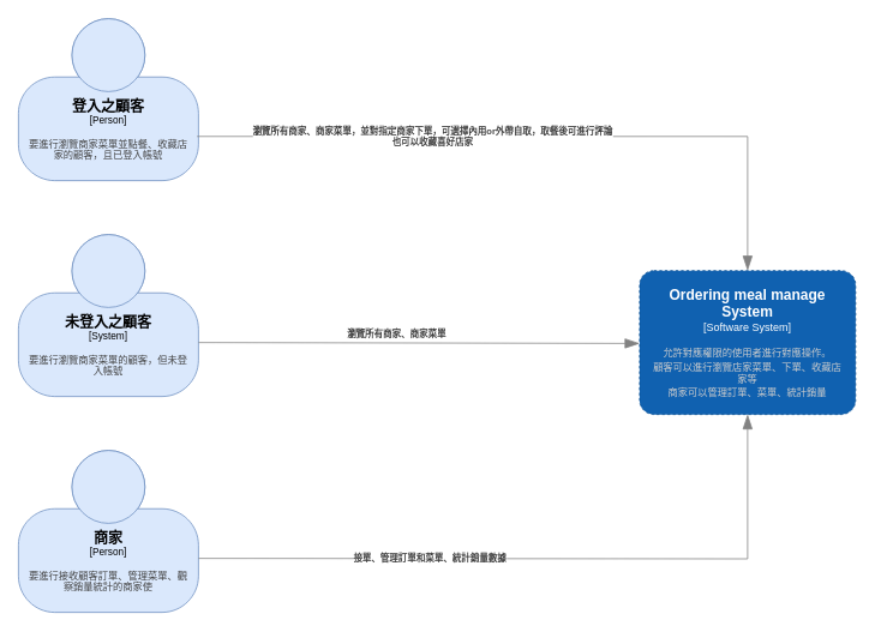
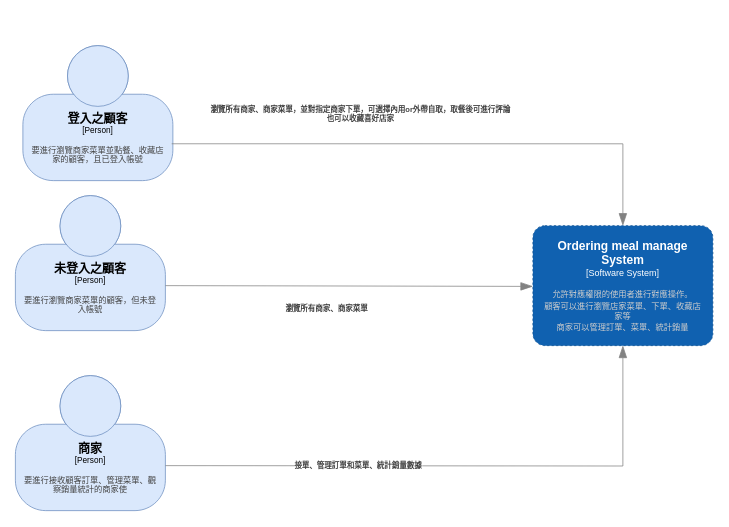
- <mxCell id="4" value="&lt;font style=&quot;font-size: 16px&quot;&gt;&lt;b&gt;登入之顧客&lt;/b&gt;&lt;/font&gt;&lt;div&gt;[Person]&lt;/div&gt;&lt;br&gt;&lt;div &gt;&lt;font style=&quot;font-size: 11px&quot;&gt;&lt;font color=&quot;#444444&quot;&gt;要進行瀏覽商家菜單並點餐、收藏店家的顧客，且已登入帳號&lt;/font&gt;&lt;/div&gt;" style="html=1;fontSize=11;dashed=0;whiteSpace=wrap;fillColor=#dae8fc;strokeColor=#6c8ebf;shape=mxgraph.c4.person2;align=center;metaEdit=1;points=[[0.5,0,0],[1,0.5,0],[1,0.75,0],[0.75,1,0],[0.5,1,0],[0.25,1,0],[0,0.75,0],[0,0.5,0]];resizable=0;spacingRight=10;spacingLeft=10;" parent="1" vertex="1"><mxGeometry x="20" y="20" width="200" height="180" as="geometry" /></mxCell>
+ <mxCell id="4" value="&lt;font style=&quot;font-size: 16px&quot;&gt;&lt;b&gt;登入之顧客&lt;/b&gt;&lt;/font&gt;&lt;div&gt;[Person]&lt;/div&gt;&lt;br&gt;&lt;div &gt;&lt;font style=&quot;font-size: 11px&quot;&gt;&lt;font color=&quot;#444444&quot;&gt;要進行瀏覽商家菜單並點餐、收藏店家的顧客，且已登入帳號&lt;/font&gt;&lt;/div&gt;" style="html=1;fontSize=11;dashed=0;whiteSpace=wrap;fillColor=#dae8fc;strokeColor=#6c8ebf;shape=mxgraph.c4.person2;align=center;metaEdit=1;points=[[0.5,0,0],[1,0.5,0],[1,0.75,0],[0.75,1,0],[0.5,1,0],[0.25,1,0],[0,0.75,0],[0,0.5,0]];resizable=0;spacingRight=10;spacingLeft=10;" parent="1" vertex="1"><mxGeometry x="30" y="60" width="200" height="180" as="geometry" /></mxCell>
- <mxCell id="3" value="&lt;font style=&quot;font-size: 16px&quot;&gt;&lt;b&gt;未登入之顧客&lt;/b&gt;&lt;/font&gt;&lt;div&gt;[System]&lt;/div&gt;&lt;br&gt;&lt;div &gt;&lt;font style=&quot;font-size: 11px&quot;&gt;&lt;font color=&quot;#444444&quot;&gt;要進行瀏覽商家菜單的顧客，但未登入帳號&lt;/font&gt;&lt;/div&gt;" style="html=1;fontSize=11;dashed=0;whiteSpace=wrap;fillColor=#dae8fc;strokeColor=#6c8ebf;shape=mxgraph.c4.person2;align=center;metaEdit=1;points=[[0.5,0,0],[1,0.5,0],[1,0.75,0],[0.75,1,0],[0.5,1,0],[0.25,1,0],[0,0.75,0],[0,0.5,0]];resizable=0;spacingRight=10;spacingLeft=10;" parent="1" vertex="1"><mxGeometry x="20" y="260" width="200" height="180" as="geometry" /></mxCell>
+ <mxCell id="3" value="&lt;font style=&quot;font-size: 16px&quot;&gt;&lt;b&gt;未登入之顧客&lt;/b&gt;&lt;/font&gt;&lt;div&gt;[Person]&lt;/div&gt;&lt;br&gt;&lt;div &gt;&lt;font style=&quot;font-size: 11px&quot;&gt;&lt;font color=&quot;#444444&quot;&gt;要進行瀏覽商家菜單的顧客，但未登入帳號&lt;/font&gt;&lt;/div&gt;" style="html=1;fontSize=11;dashed=0;whiteSpace=wrap;fillColor=#dae8fc;strokeColor=#6c8ebf;shape=mxgraph.c4.person2;align=center;metaEdit=1;points=[[0.5,0,0],[1,0.5,0],[1,0.75,0],[0.75,1,0],[0.5,1,0],[0.25,1,0],[0,0.75,0],[0,0.5,0]];resizable=0;spacingRight=10;spacingLeft=10;" parent="1" vertex="1"><mxGeometry x="20" y="260" width="200" height="180" as="geometry" /></mxCell>
